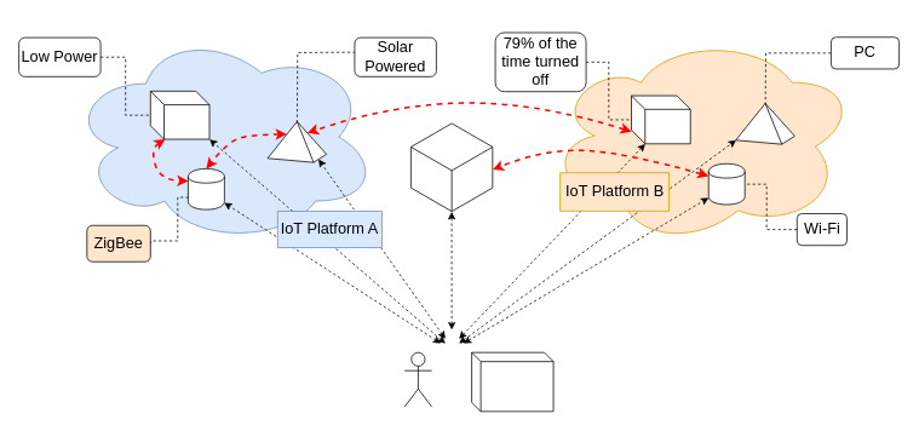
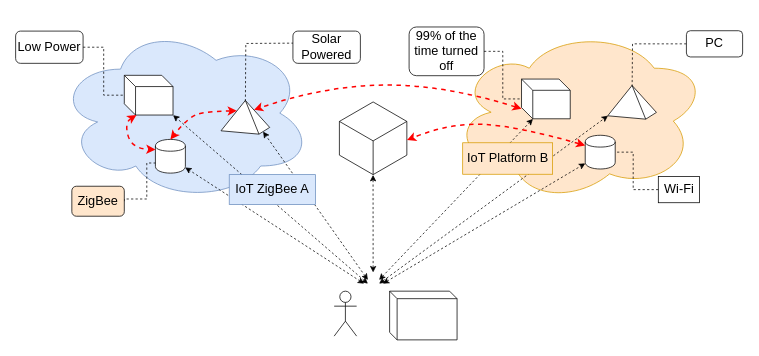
- <mxCell id="26" value="79% of the time turned off" style="rounded=1;whiteSpace=wrap;html=1;direction=west;fontSize=17;" parent="21" vertex="1"><mxGeometry x="-20" y="-10" width="100" height="65" as="geometry" /></mxCell>
+ <mxCell id="26" value="99% of the time turned off" style="rounded=1;whiteSpace=wrap;html=1;direction=west;fontSize=17;" parent="21" vertex="1"><mxGeometry x="-20" y="-10" width="100" height="65" as="geometry" /></mxCell>
- <mxCell id="48" value="IoT Platform A" style="text;html=1;strokeColor=#6c8ebf;fillColor=#dae8fc;align=center;verticalAlign=middle;whiteSpace=wrap;rounded=0;fontSize=17;" parent="1" vertex="1"><mxGeometry x="305" y="232.5" width="115" height="40" as="geometry" /></mxCell>
+ <mxCell id="48" value="IoT ZigBee A" style="text;html=1;strokeColor=#6c8ebf;fillColor=#dae8fc;align=center;verticalAlign=middle;whiteSpace=wrap;rounded=0;fontSize=17;" parent="1" vertex="1"><mxGeometry x="305" y="232.5" width="115" height="40" as="geometry" /></mxCell>
- <mxCell id="34" value="Wi-Fi" style="rounded=1;whiteSpace=wrap;html=1;direction=west;fontSize=17;" parent="33" vertex="1"><mxGeometry x="97.5" y="55" width="55" height="35" as="geometry" /></mxCell>
+ <mxCell id="34" value="Wi-Fi" style="whiteSpace=wrap;html=1;direction=west;fontSize=17;rounded=0;" parent="33" vertex="1"><mxGeometry x="97.5" y="55" width="55" height="35" as="geometry" /></mxCell>
